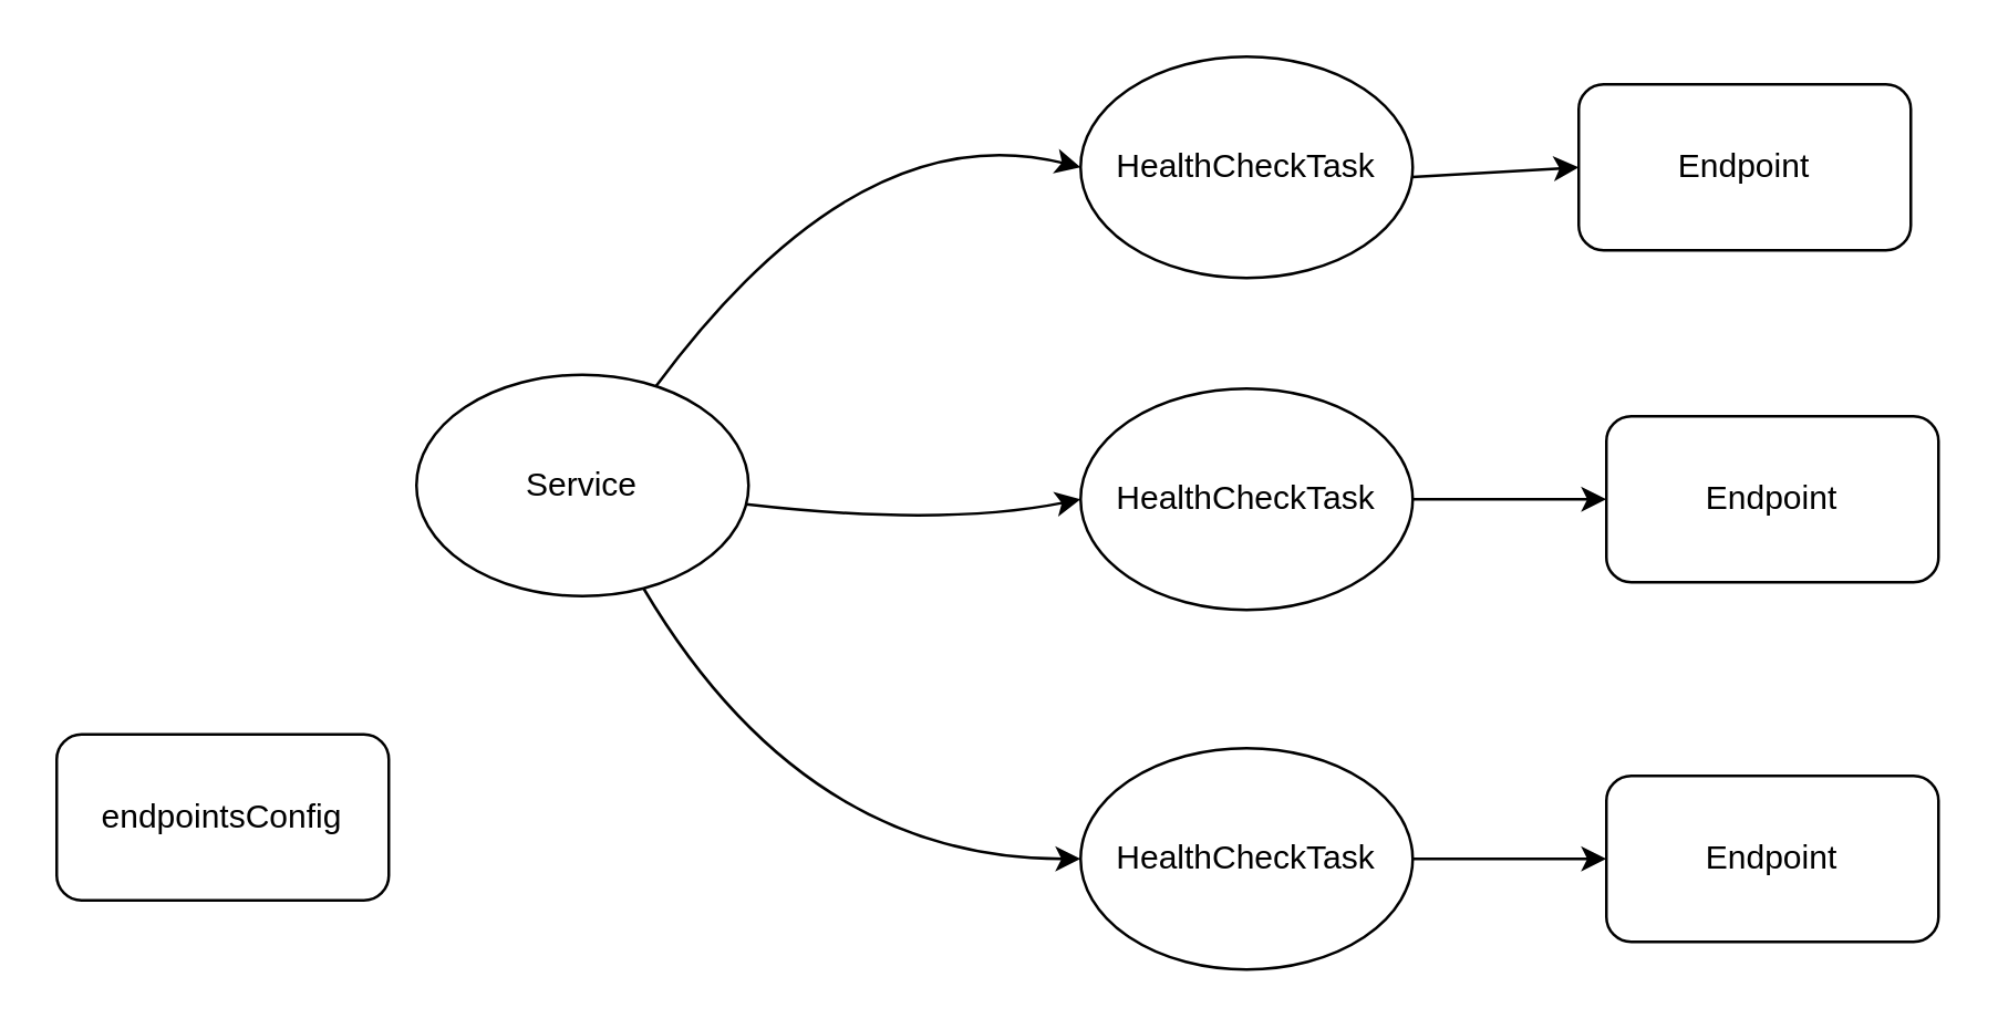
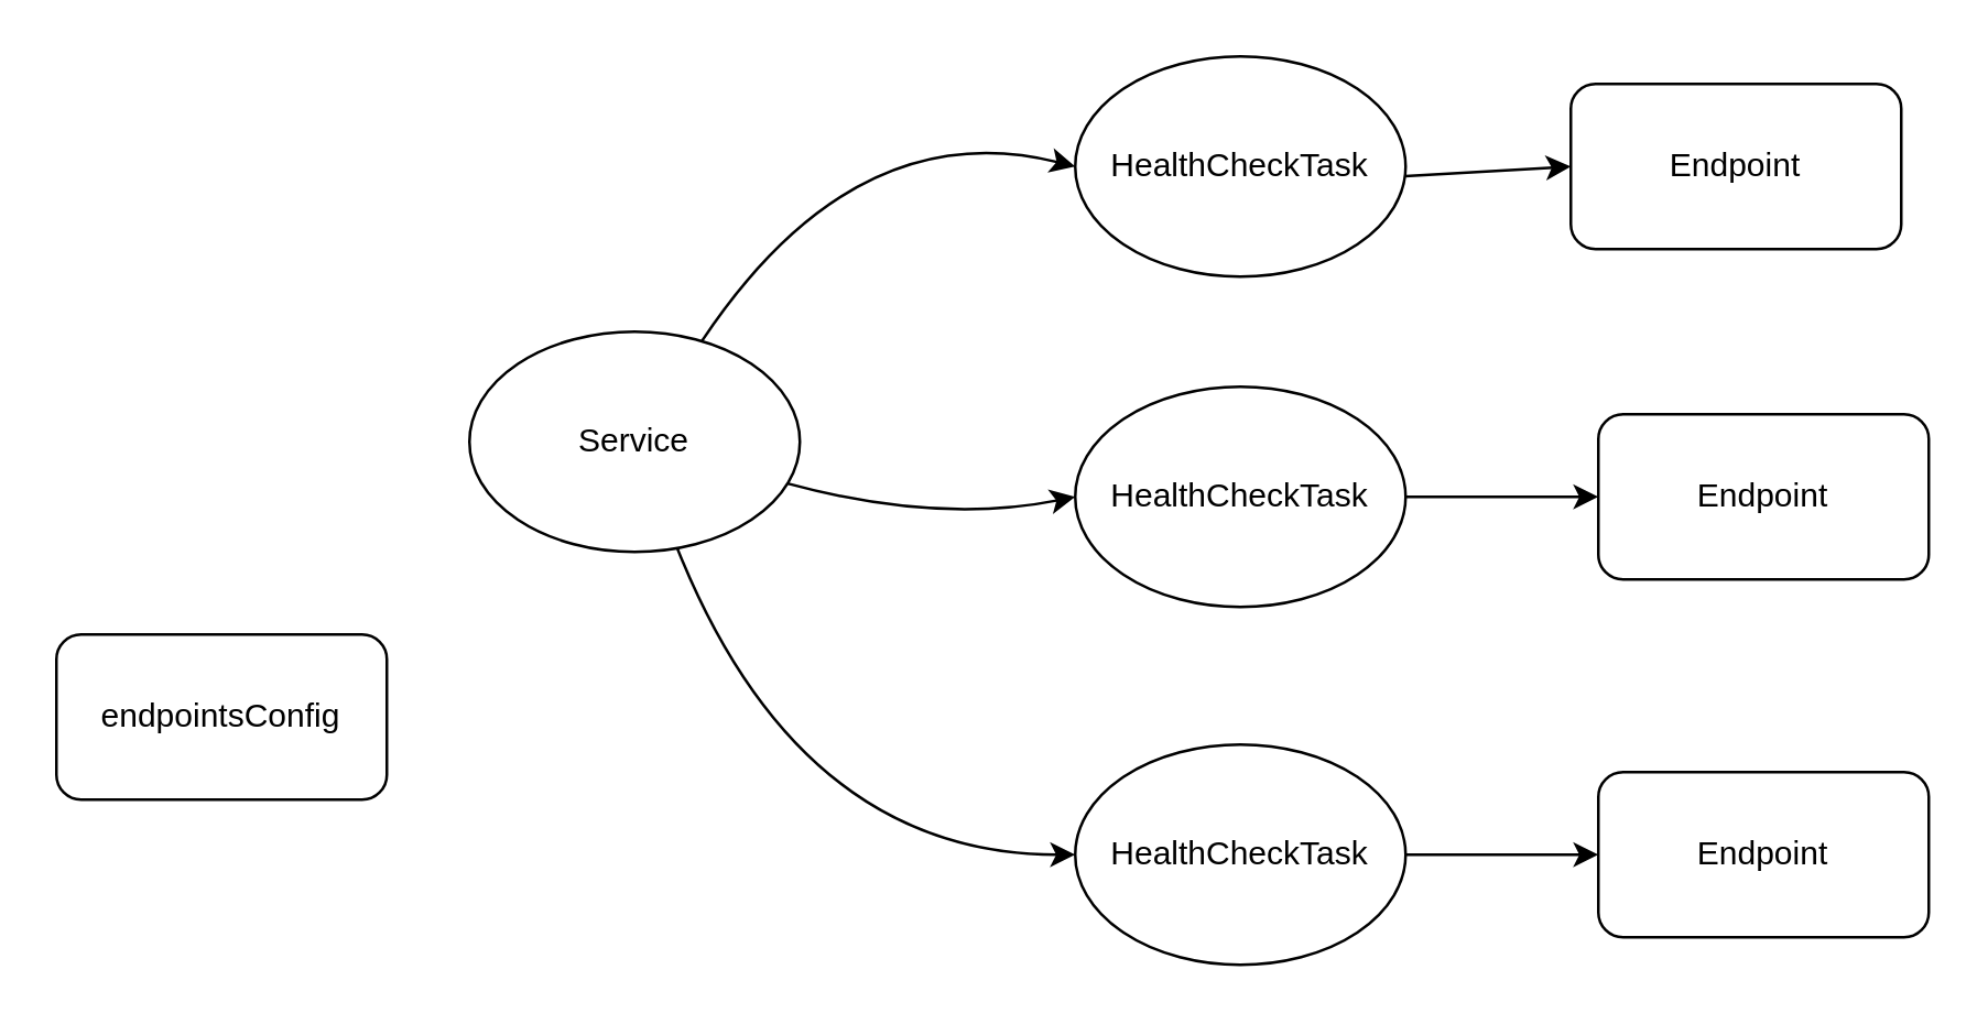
- <mxCell id="6" value="Service" style="ellipse;whiteSpace=wrap;html=1;" vertex="1" parent="1"><mxGeometry x="150" y="135" width="120" height="80" as="geometry" /></mxCell>
+ <mxCell id="6" value="Service" style="ellipse;whiteSpace=wrap;html=1;" vertex="1" parent="1"><mxGeometry x="170" y="120" width="120" height="80" as="geometry" /></mxCell>
- <mxCell id="2" value="endpointsConfig" style="rounded=1;whiteSpace=wrap;html=1;" vertex="1" parent="1"><mxGeometry x="20" y="265" width="120" height="60" as="geometry" /></mxCell>
+ <mxCell id="2" value="endpointsConfig" style="rounded=1;whiteSpace=wrap;html=1;" vertex="1" parent="1"><mxGeometry x="20" y="230" width="120" height="60" as="geometry" /></mxCell>
